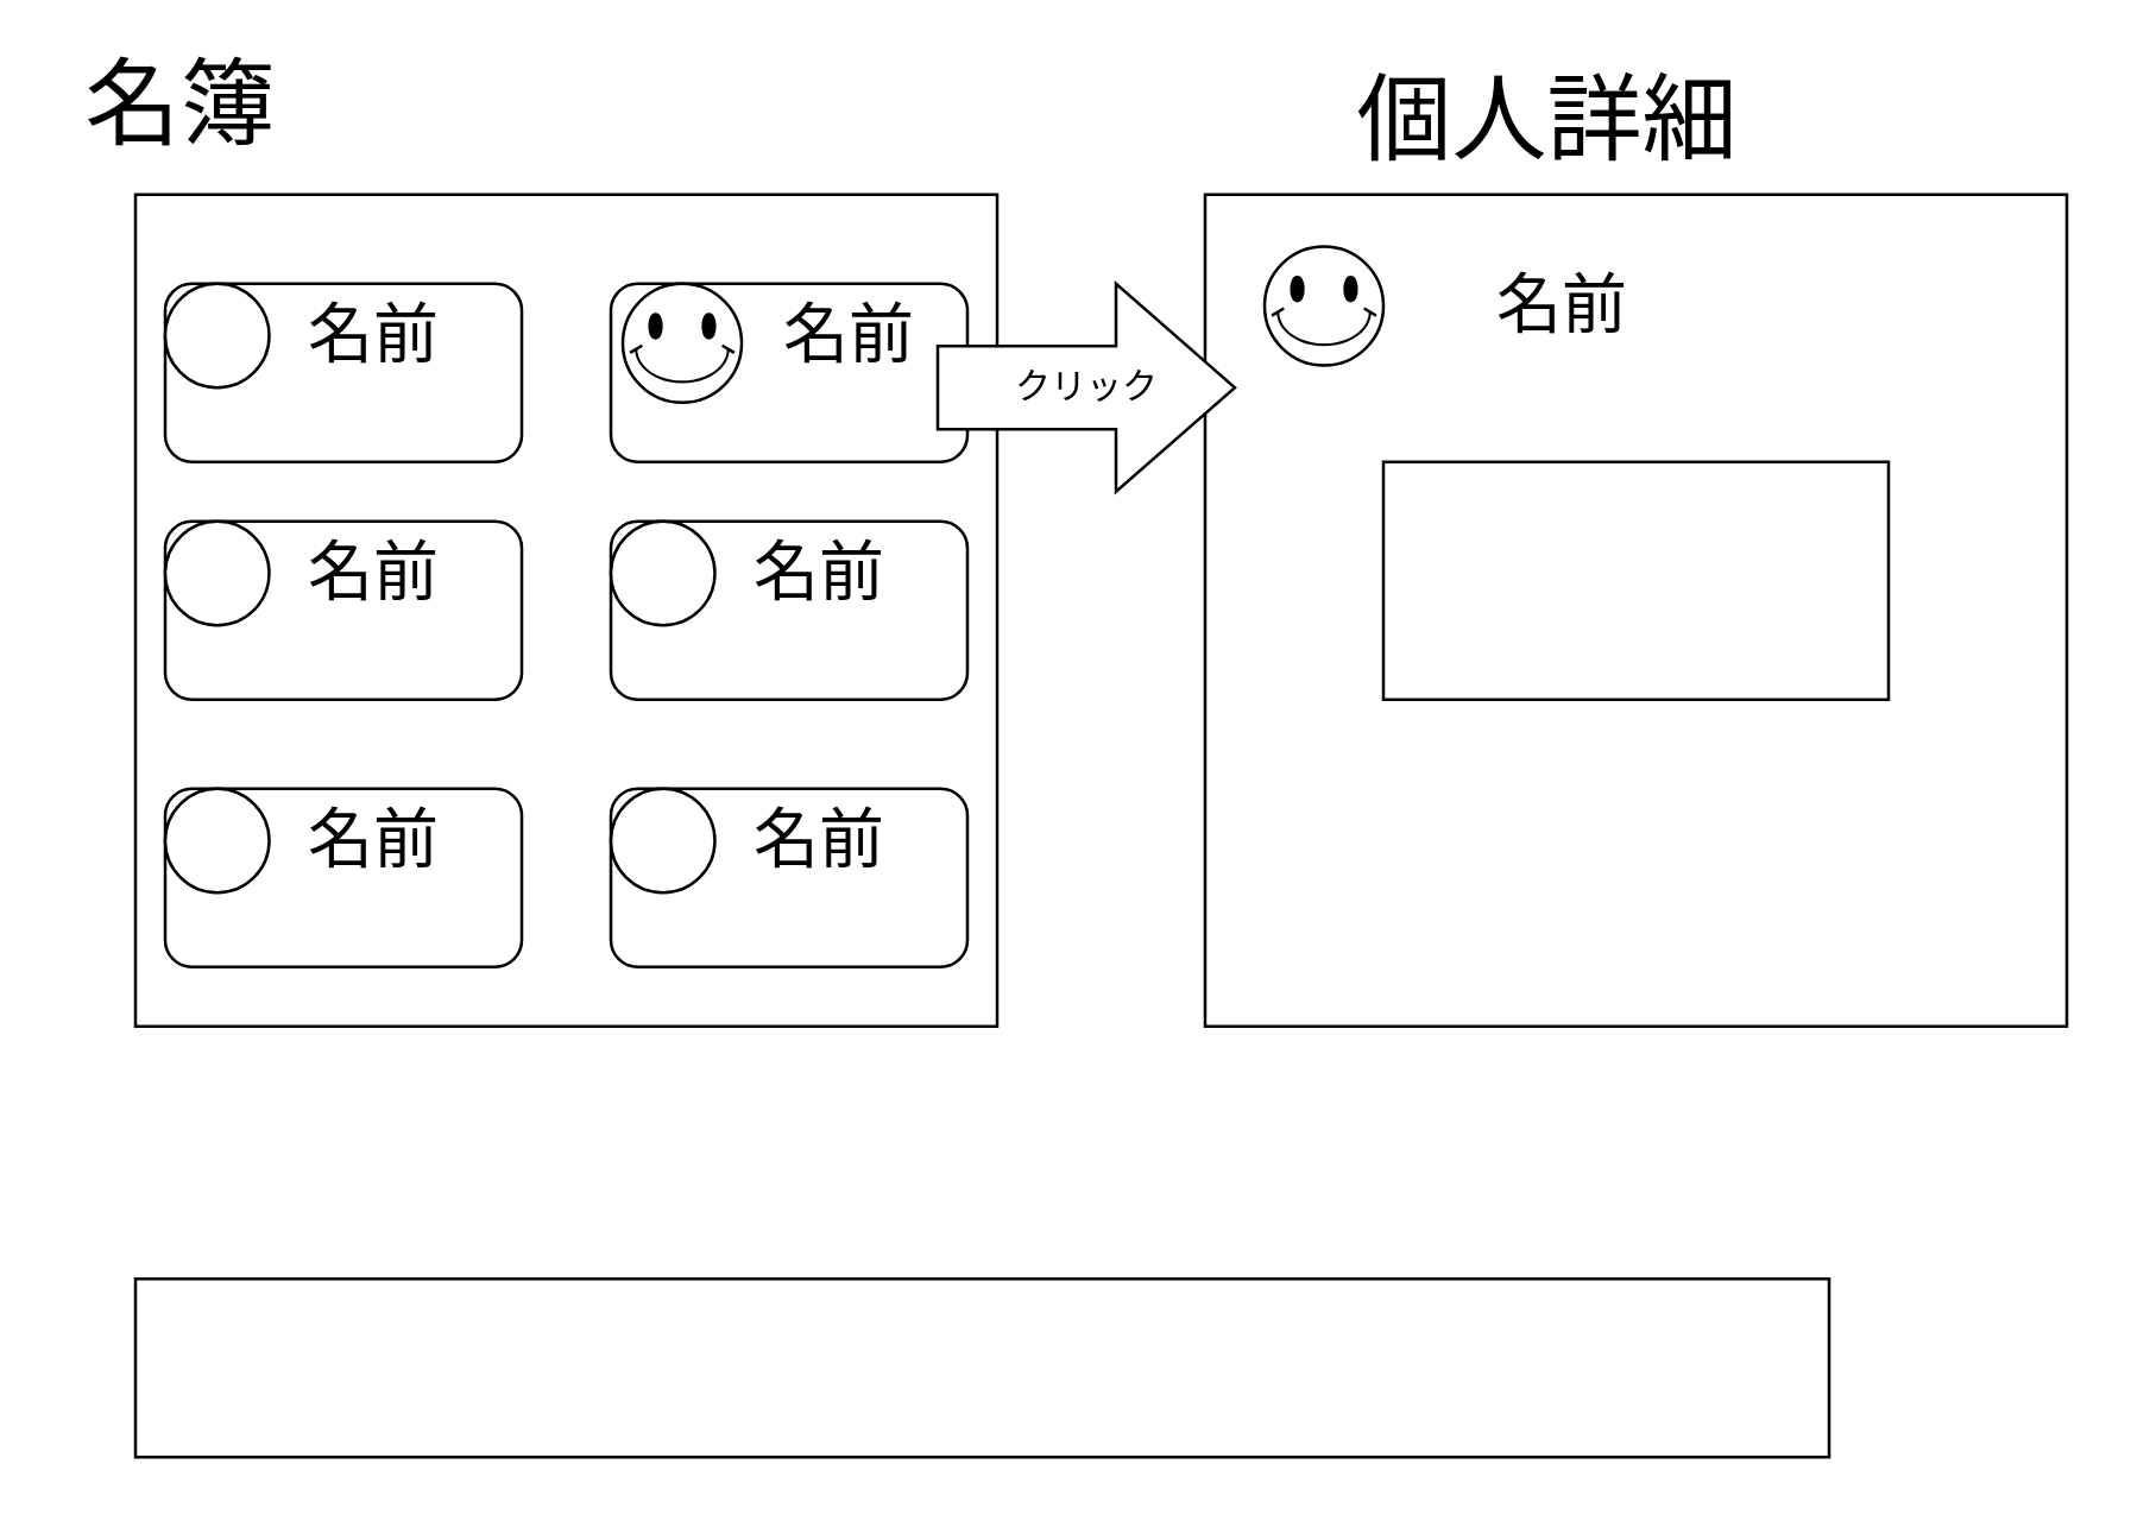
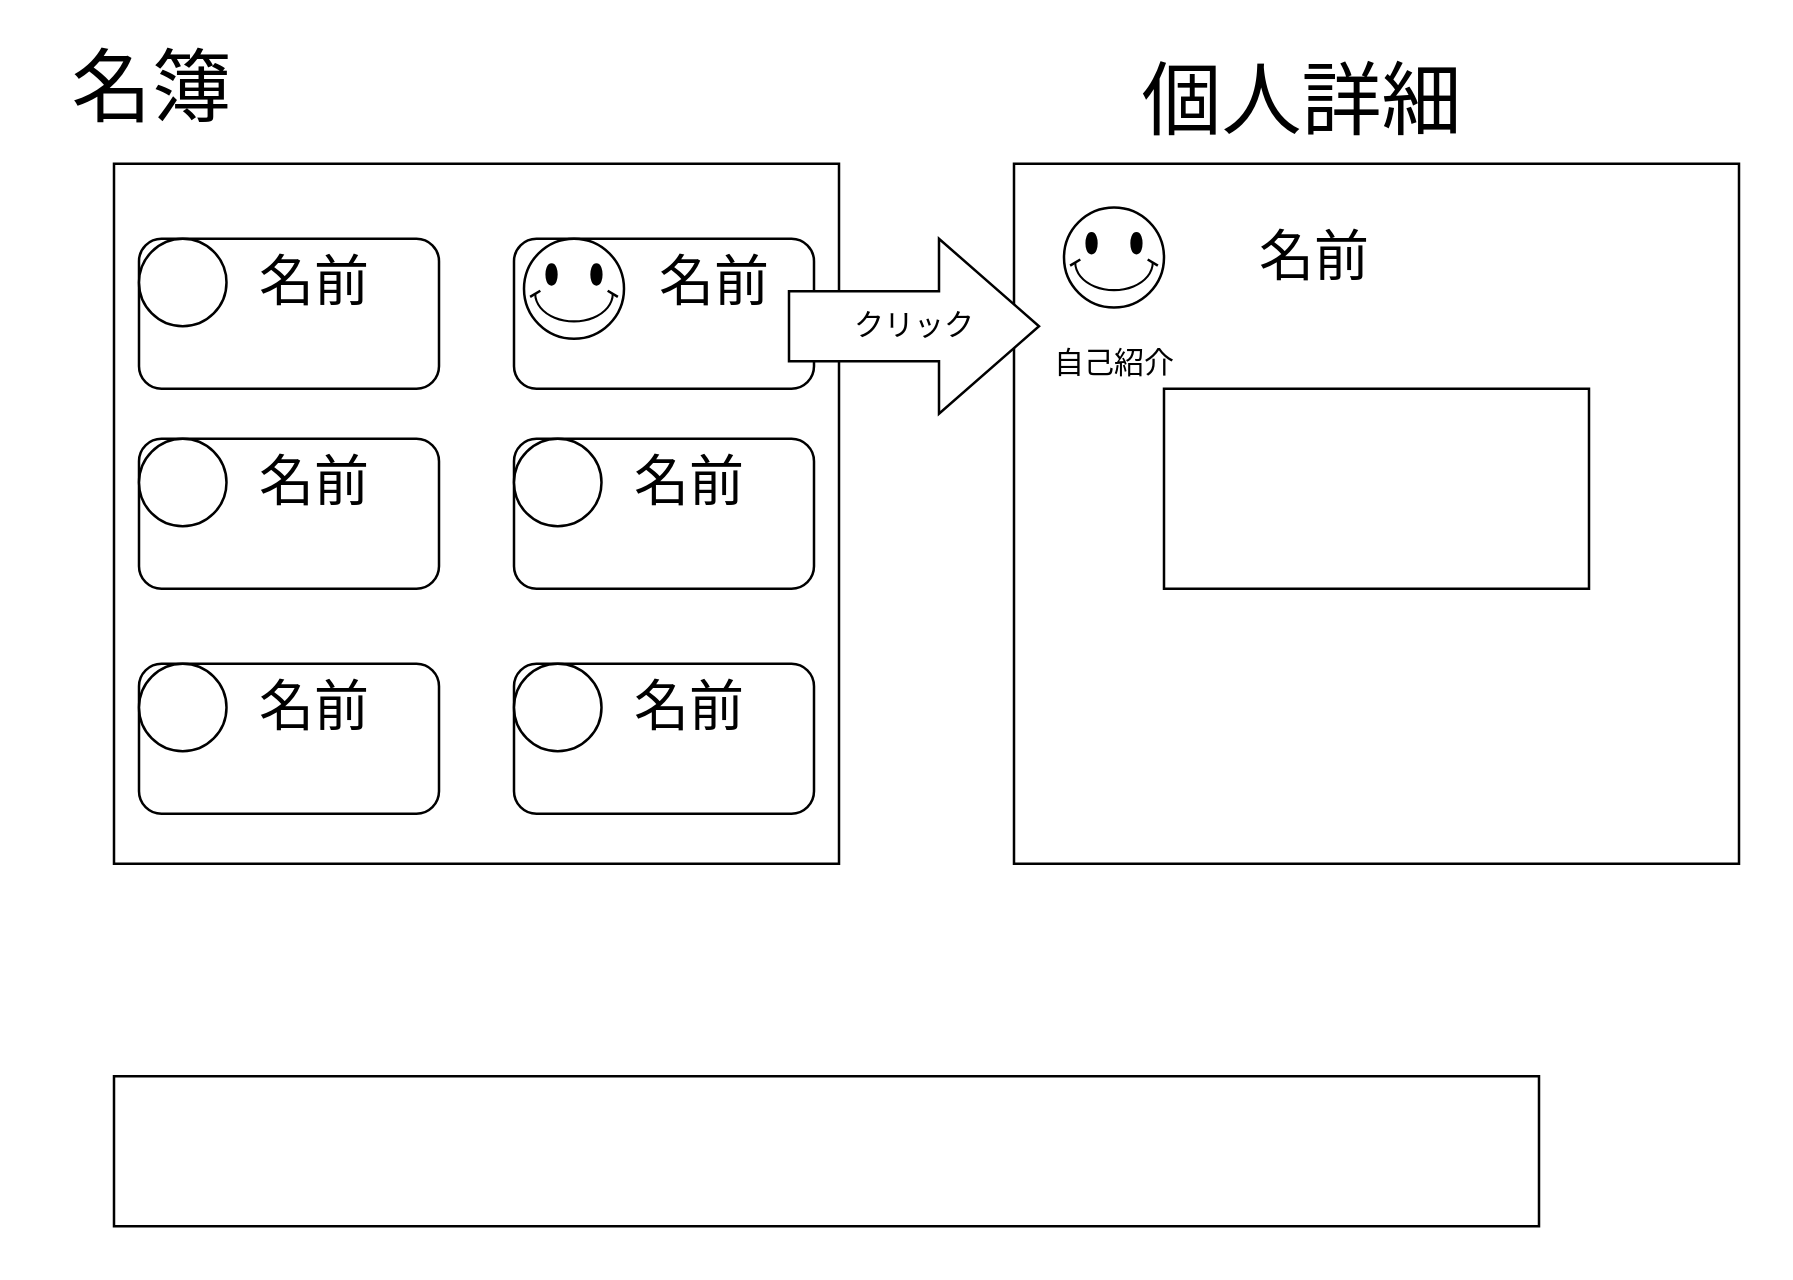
+ <mxCell id="7" value="自己紹介" style="text;html=1;align=center;verticalAlign=middle;resizable=0;points=[];autosize=1;" vertex="1" parent="2"><mxGeometry x="10" y="70" width="60" height="20" as="geometry" /></mxCell>
